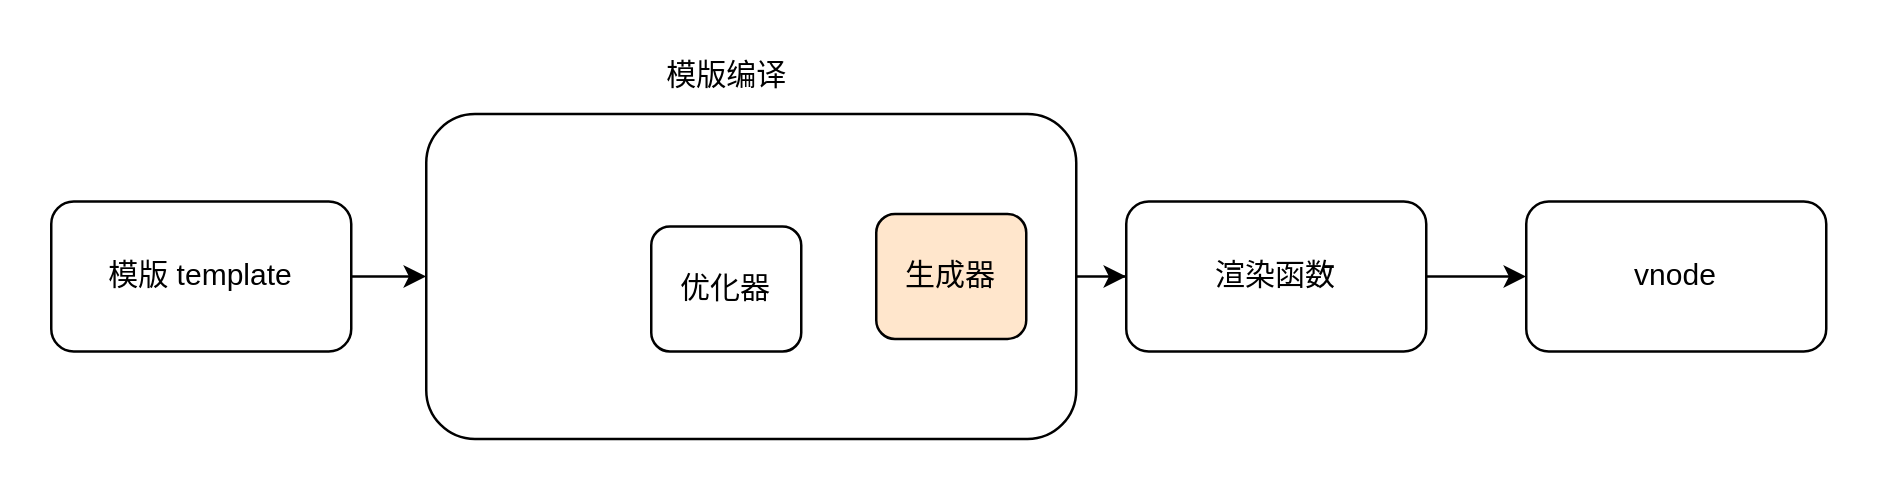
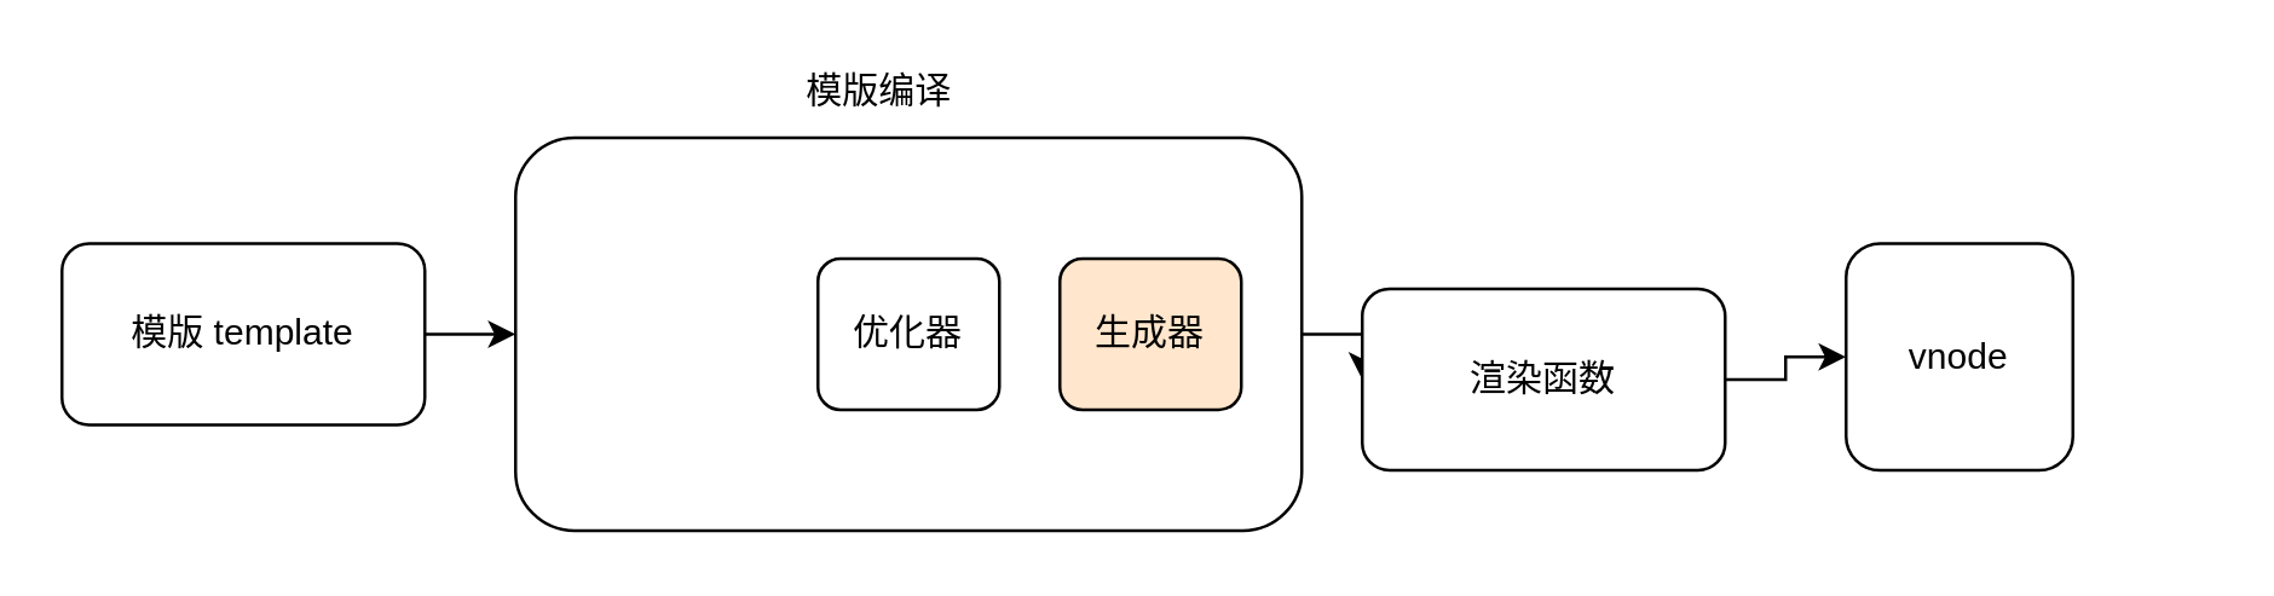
- <mxCell id="5" value="渲染函数" style="rounded=1;whiteSpace=wrap;html=1;" vertex="1" parent="1"><mxGeometry x="450" y="80" width="120" height="60" as="geometry" /></mxCell>
+ <mxCell id="5" value="渲染函数" style="rounded=1;whiteSpace=wrap;html=1;" vertex="1" parent="1"><mxGeometry x="450" y="95" width="120" height="60" as="geometry" /></mxCell>
- <mxCell id="11" value="vnode" style="rounded=1;whiteSpace=wrap;html=1;" vertex="1" parent="1"><mxGeometry x="610" y="80" width="120" height="60" as="geometry" /></mxCell>
+ <mxCell id="11" value="vnode" style="rounded=1;whiteSpace=wrap;html=1;" vertex="1" parent="1"><mxGeometry x="610" y="80" width="75" height="75" as="geometry" /></mxCell>
- <mxCell id="8" value="优化器" style="rounded=1;whiteSpace=wrap;html=1;" vertex="1" parent="1"><mxGeometry x="260" y="90" width="60" height="50" as="geometry" /></mxCell>
+ <mxCell id="8" value="优化器" style="rounded=1;whiteSpace=wrap;html=1;" vertex="1" parent="1"><mxGeometry x="270" y="85" width="60" height="50" as="geometry" /></mxCell>
